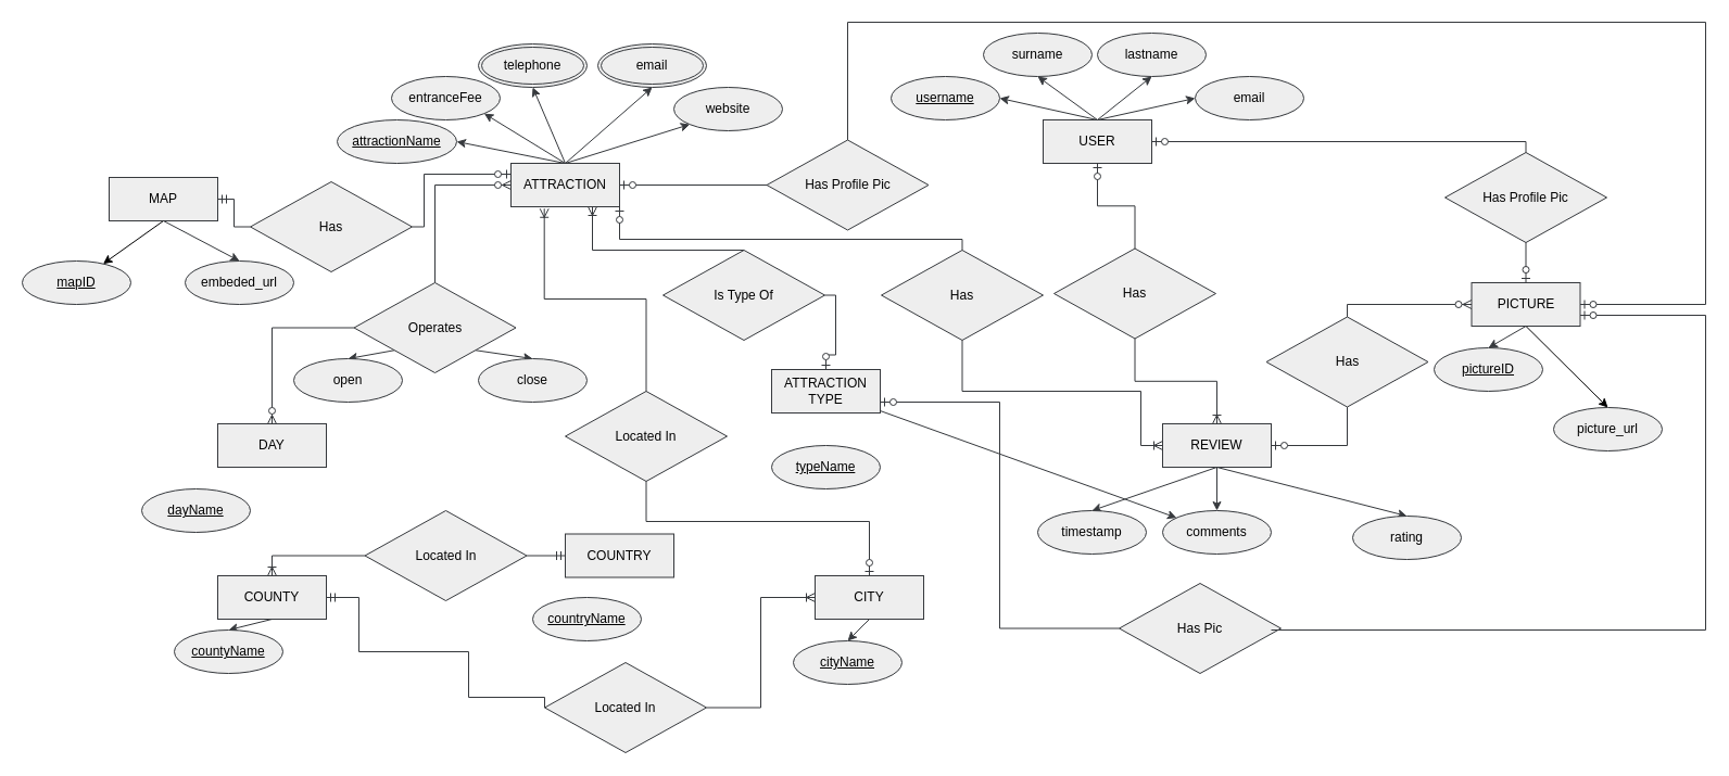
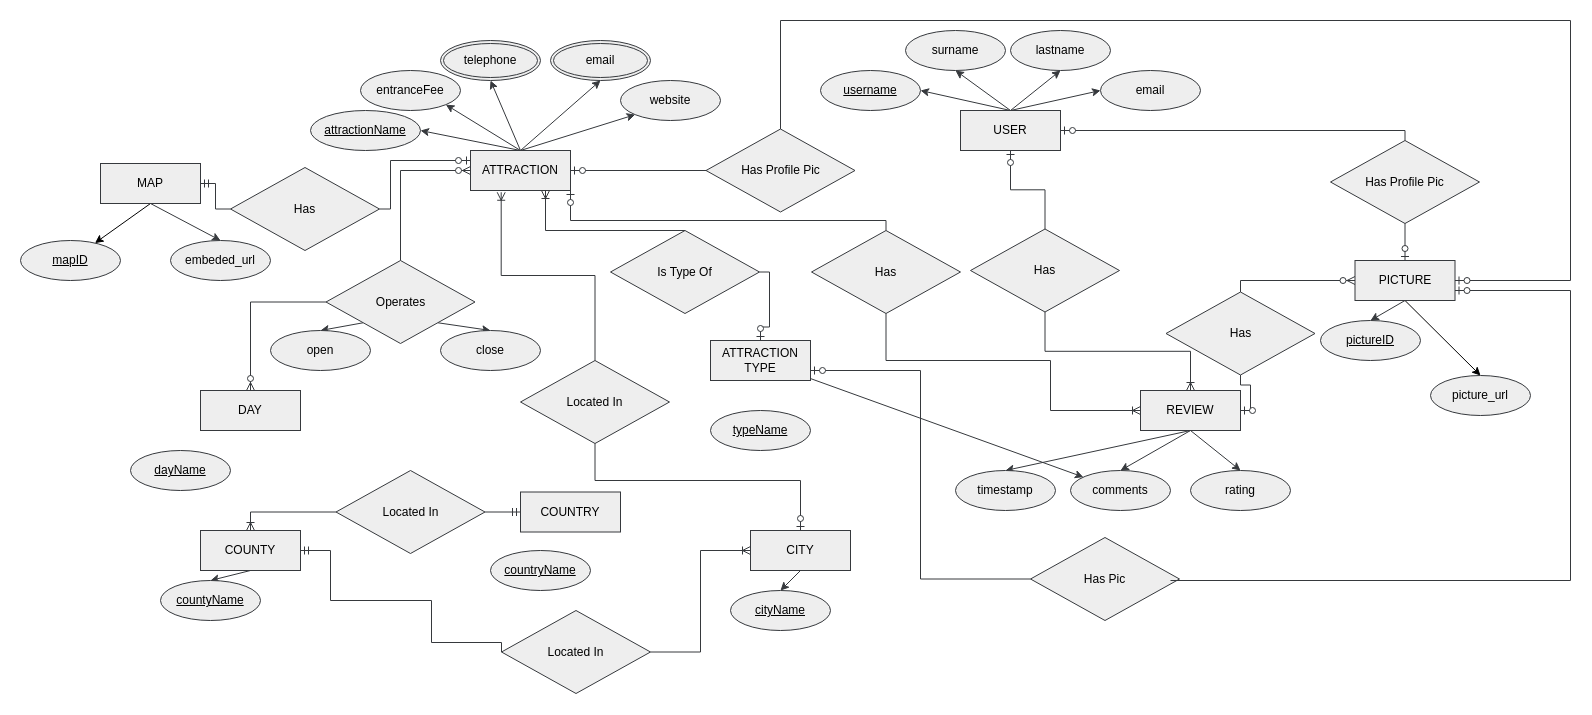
- <mxCell id="15" value="REVIEW" style="whiteSpace=wrap;html=1;align=center;labelBackgroundColor=none;fillColor=#eeeeee;strokeColor=#36393d;" parent="1" vertex="1"><mxGeometry x="1070" y="390" width="100" height="40" as="geometry" /></mxCell>
+ <mxCell id="15" value="REVIEW" style="whiteSpace=wrap;html=1;align=center;labelBackgroundColor=none;fillColor=#eeeeee;strokeColor=#36393d;" parent="1" vertex="1"><mxGeometry x="1140" y="390" width="100" height="40" as="geometry" /></mxCell>
- <mxCell id="39" value="rating" style="ellipse;whiteSpace=wrap;html=1;align=center;labelBackgroundColor=none;fillColor=#eeeeee;strokeColor=#36393d;" parent="1" vertex="1"><mxGeometry x="1245" y="475" width="100" height="40" as="geometry" /></mxCell>
+ <mxCell id="39" value="rating" style="ellipse;whiteSpace=wrap;html=1;align=center;labelBackgroundColor=none;fillColor=#eeeeee;strokeColor=#36393d;" parent="1" vertex="1"><mxGeometry x="1190" y="470" width="100" height="40" as="geometry" /></mxCell>
